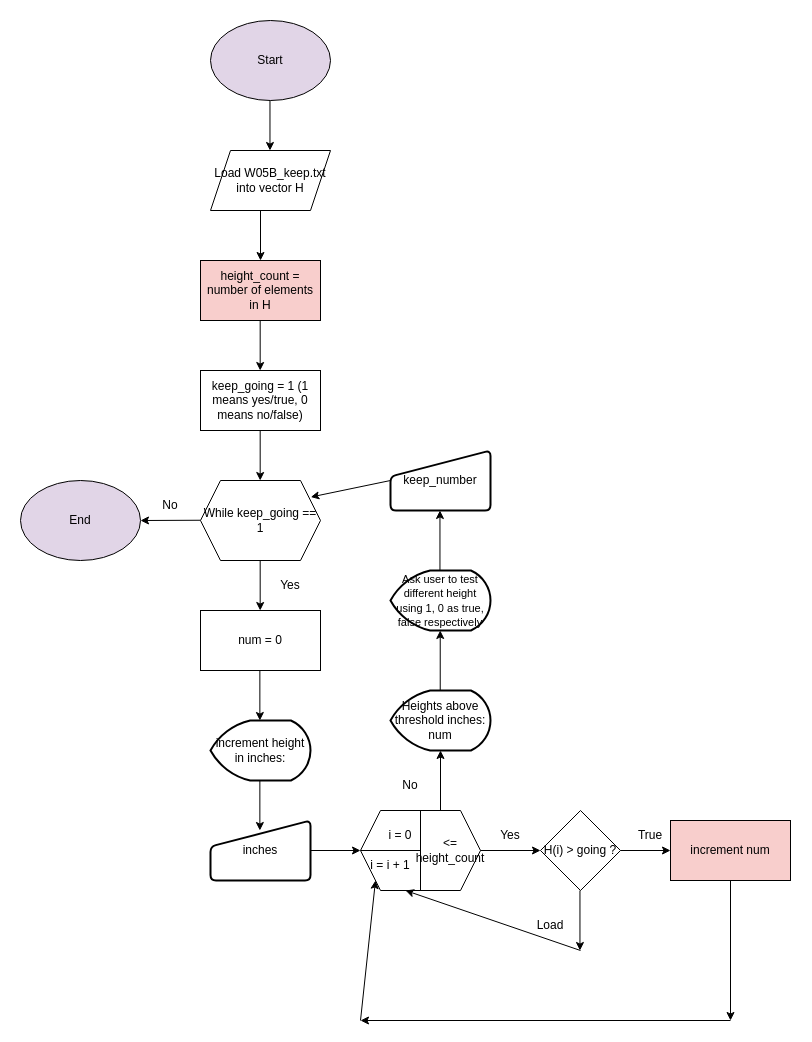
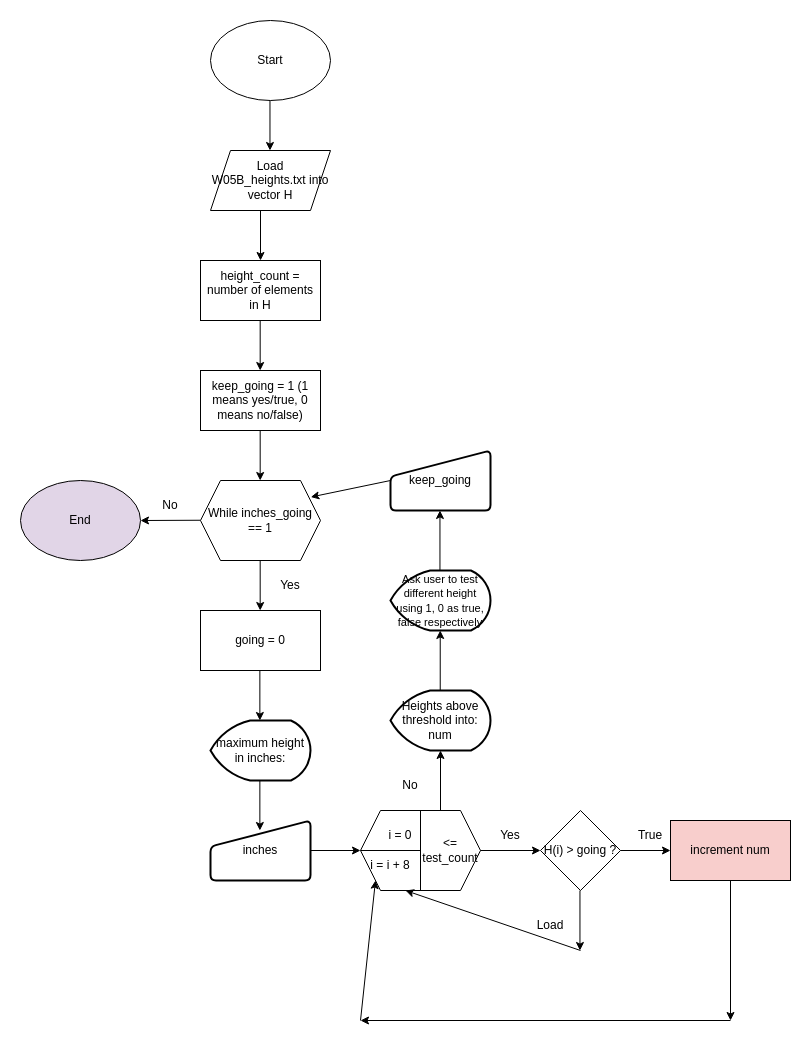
- <mxCell id="12" value="Start" style="ellipse;whiteSpace=wrap;html=1;fillColor=#e1d5e7;" vertex="1" parent="1"><mxGeometry x="210" width="120" height="80" as="geometry" y="20" /></mxCell>
+ <mxCell id="12" value="Start" style="ellipse;whiteSpace=wrap;html=1;" vertex="1" parent="1"><mxGeometry x="210" width="120" height="80" as="geometry" y="20" /></mxCell>
- <mxCell id="2" value="Load W05B_keep.txt into vector H" style="shape=parallelogram;perimeter=parallelogramPerimeter;whiteSpace=wrap;html=1;fixedSize=1;" vertex="1" parent="1"><mxGeometry x="210" y="150" width="120" height="60" as="geometry" /></mxCell>
+ <mxCell id="2" value="Load W05B_heights.txt into vector H" style="shape=parallelogram;perimeter=parallelogramPerimeter;whiteSpace=wrap;html=1;fixedSize=1;" vertex="1" parent="1"><mxGeometry x="210" y="150" width="120" height="60" as="geometry" /></mxCell>
- <mxCell id="4" value="height_count = number of elements in H" style="rounded=0;whiteSpace=wrap;html=1;fillColor=#f8cecc;" vertex="1" parent="1"><mxGeometry x="200" y="260" width="120" height="60" as="geometry" /></mxCell>
+ <mxCell id="4" value="height_count = number of elements in H" style="rounded=0;whiteSpace=wrap;html=1;" vertex="1" parent="1"><mxGeometry x="200" y="260" width="120" height="60" as="geometry" /></mxCell>
- <mxCell id="15" value="keep_number" style="html=1;strokeWidth=2;shape=manualInput;whiteSpace=wrap;rounded=1;size=26;arcSize=11;" vertex="1" parent="1"><mxGeometry x="390" y="450" width="100" height="60" as="geometry" /></mxCell>
+ <mxCell id="15" value="keep_going" style="html=1;strokeWidth=2;shape=manualInput;whiteSpace=wrap;rounded=1;size=26;arcSize=11;" vertex="1" parent="1"><mxGeometry x="390" y="450" width="100" height="60" as="geometry" /></mxCell>
- <mxCell id="7" value="While keep_going == 1" style="shape=hexagon;perimeter=hexagonPerimeter2;whiteSpace=wrap;html=1;fixedSize=1;" vertex="1" parent="1"><mxGeometry x="200" y="480" width="120" height="80" as="geometry" /></mxCell>
+ <mxCell id="7" value="While inches_going == 1" style="shape=hexagon;perimeter=hexagonPerimeter2;whiteSpace=wrap;html=1;fixedSize=1;" vertex="1" parent="1"><mxGeometry x="200" y="480" width="120" height="80" as="geometry" /></mxCell>
- <mxCell id="14" value="num = 0" style="rounded=0;whiteSpace=wrap;html=1;" vertex="1" parent="1"><mxGeometry x="200" y="610" width="120" height="60" as="geometry" /></mxCell>
+ <mxCell id="14" value="going = 0" style="rounded=0;whiteSpace=wrap;html=1;" vertex="1" parent="1"><mxGeometry x="200" y="610" width="120" height="60" as="geometry" /></mxCell>
- <mxCell id="37" value="Heights above threshold inches: num" style="strokeWidth=2;html=1;shape=mxgraph.flowchart.display;whiteSpace=wrap;" vertex="1" parent="1"><mxGeometry x="390" y="690" width="100" height="60" as="geometry" /></mxCell>
+ <mxCell id="37" value="Heights above threshold into: num" style="strokeWidth=2;html=1;shape=mxgraph.flowchart.display;whiteSpace=wrap;" vertex="1" parent="1"><mxGeometry x="390" y="690" width="100" height="60" as="geometry" /></mxCell>
- <mxCell id="17" value="increment height in inches:" style="strokeWidth=2;html=1;shape=mxgraph.flowchart.display;whiteSpace=wrap;" vertex="1" parent="1"><mxGeometry x="210" y="720" width="100" height="60" as="geometry" /></mxCell>
+ <mxCell id="17" value="maximum height in inches:" style="strokeWidth=2;html=1;shape=mxgraph.flowchart.display;whiteSpace=wrap;" vertex="1" parent="1"><mxGeometry x="210" y="720" width="100" height="60" as="geometry" /></mxCell>
- <mxCell id="24" value="&amp;lt;= height_count" style="text;html=1;align=center;verticalAlign=middle;whiteSpace=wrap;rounded=0;" vertex="1" parent="1"><mxGeometry x="420" y="835" width="60" height="30" as="geometry" /></mxCell>
+ <mxCell id="24" value="&amp;lt;= test_count" style="text;html=1;align=center;verticalAlign=middle;whiteSpace=wrap;rounded=0;" vertex="1" parent="1"><mxGeometry x="420" y="835" width="60" height="30" as="geometry" /></mxCell>
- <mxCell id="25" value="i = i + 1" style="text;html=1;align=center;verticalAlign=middle;whiteSpace=wrap;rounded=0;" vertex="1" parent="1"><mxGeometry x="360" y="850" width="60" height="30" as="geometry" /></mxCell>
+ <mxCell id="25" value="i = i + 8" style="text;html=1;align=center;verticalAlign=middle;whiteSpace=wrap;rounded=0;" vertex="1" parent="1"><mxGeometry x="360" y="850" width="60" height="30" as="geometry" /></mxCell>
